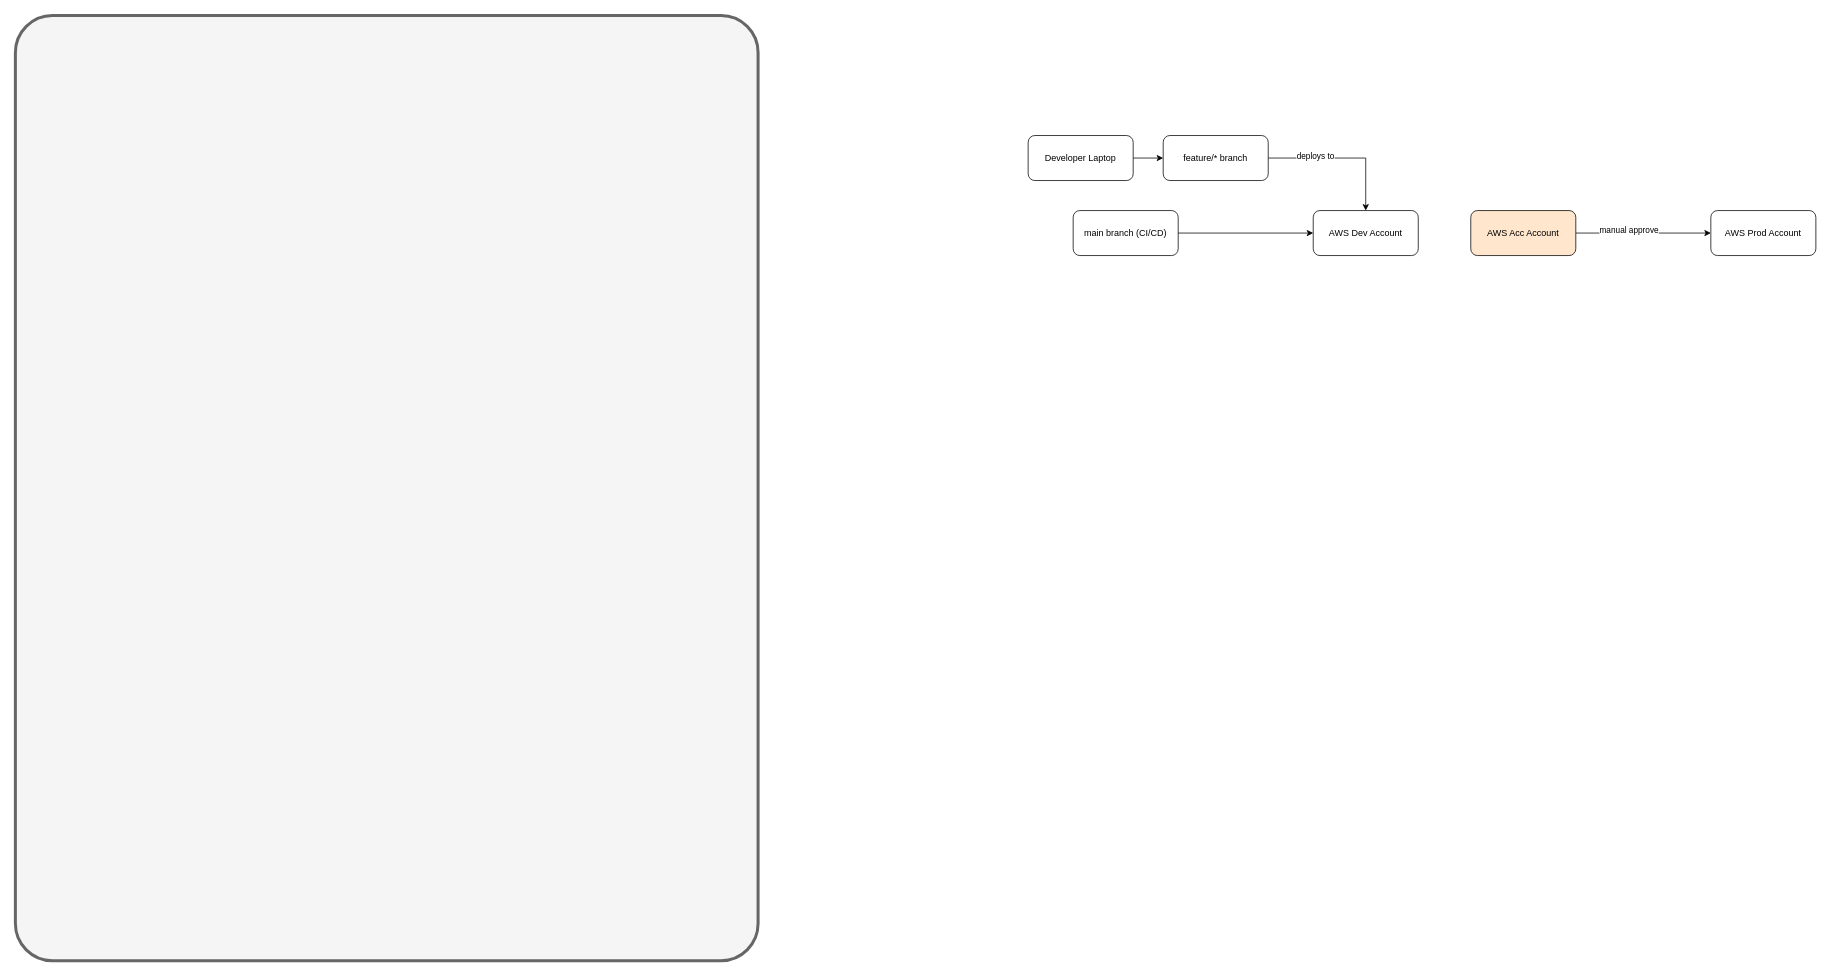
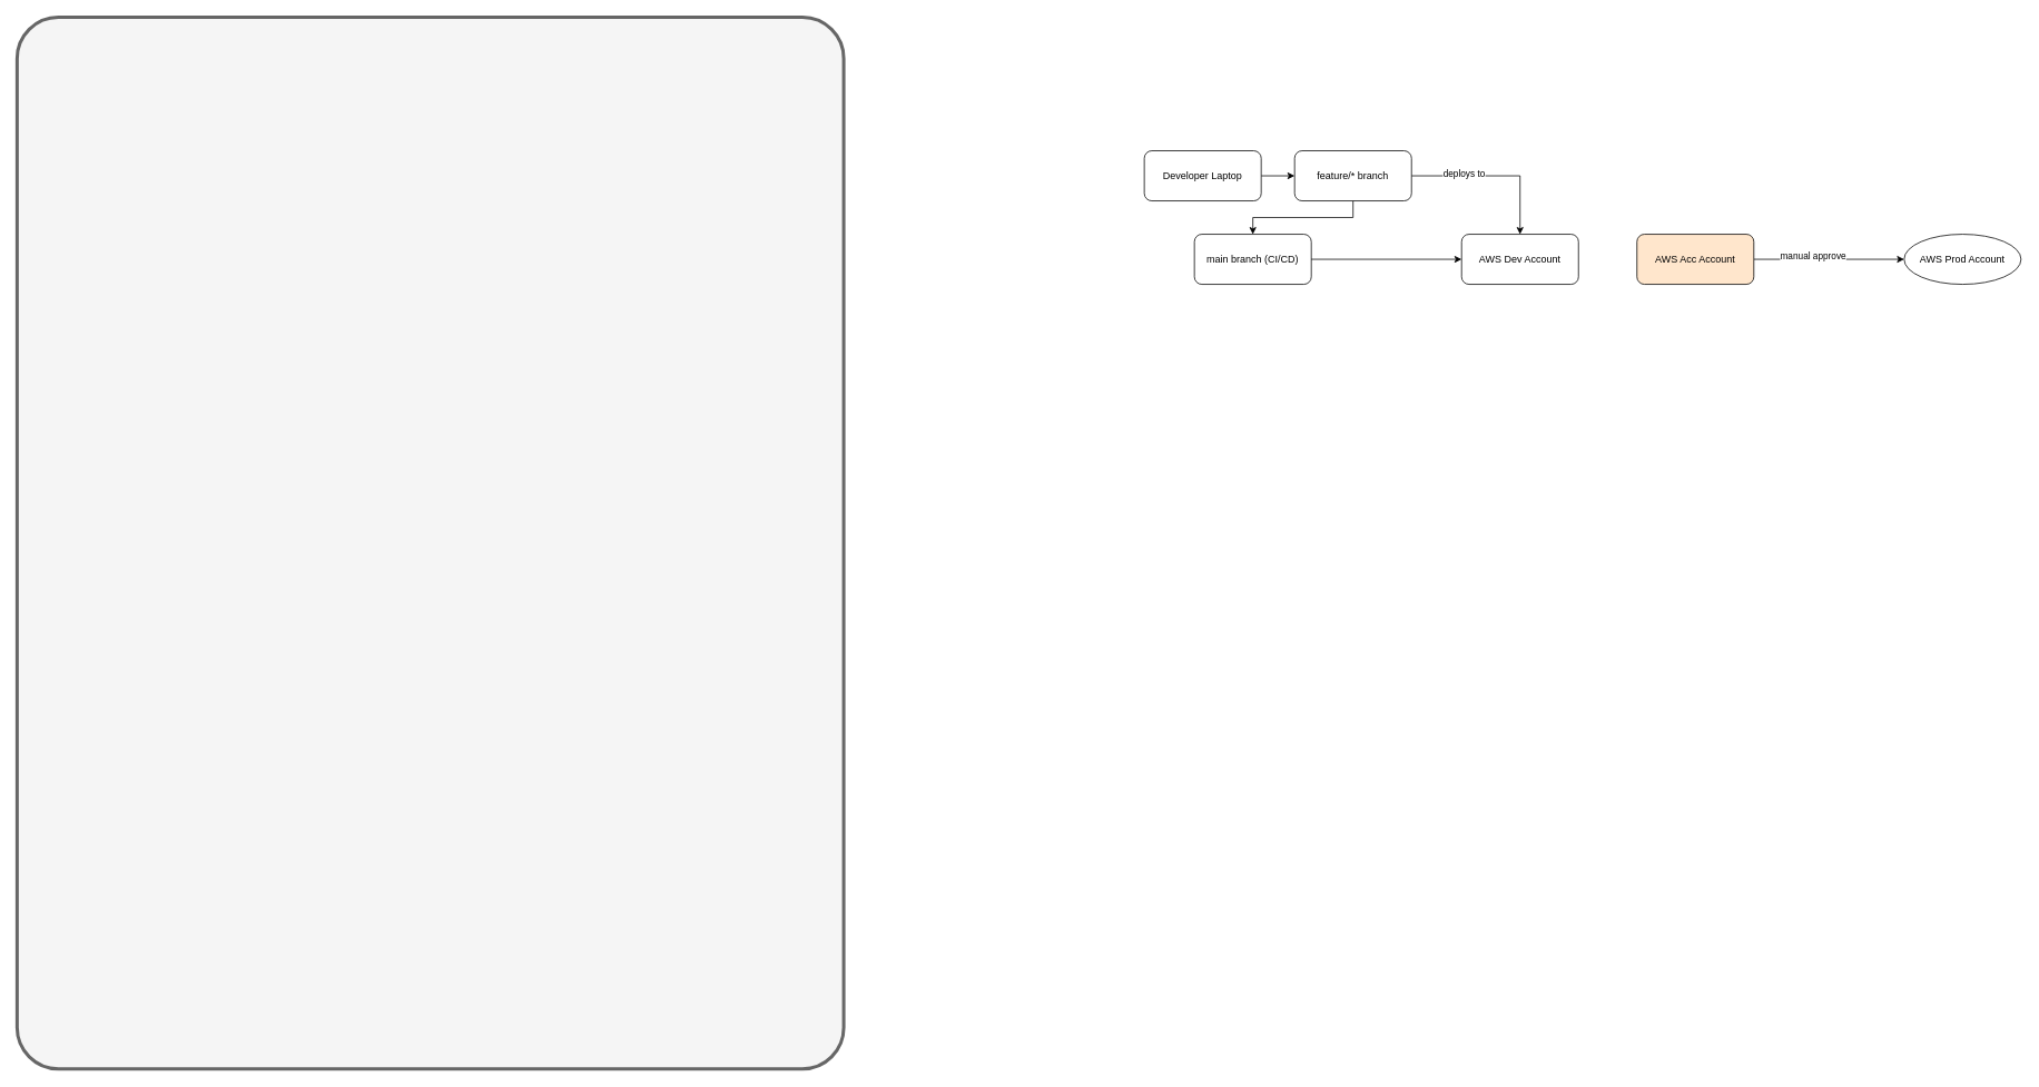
+ <mxCell id="7" style="edgeStyle=orthogonalEdgeStyle;rounded=0;orthogonalLoop=1;jettySize=auto;html=1;" edge="1" parent="1" source="8" target="9"><mxGeometry relative="1" as="geometry" /></mxCell>
- <mxCell id="13" value="AWS Prod Account" style="rounded=1;whiteSpace=wrap;html=1;" vertex="1" parent="1"><mxGeometry x="2280" y="280" width="140" height="60" as="geometry" /></mxCell>
+ <mxCell id="13" value="AWS Prod Account" style="ellipse;whiteSpace=wrap;html=1;" vertex="1" parent="1"><mxGeometry x="2280" y="280" width="140" height="60" as="geometry" /></mxCell>
